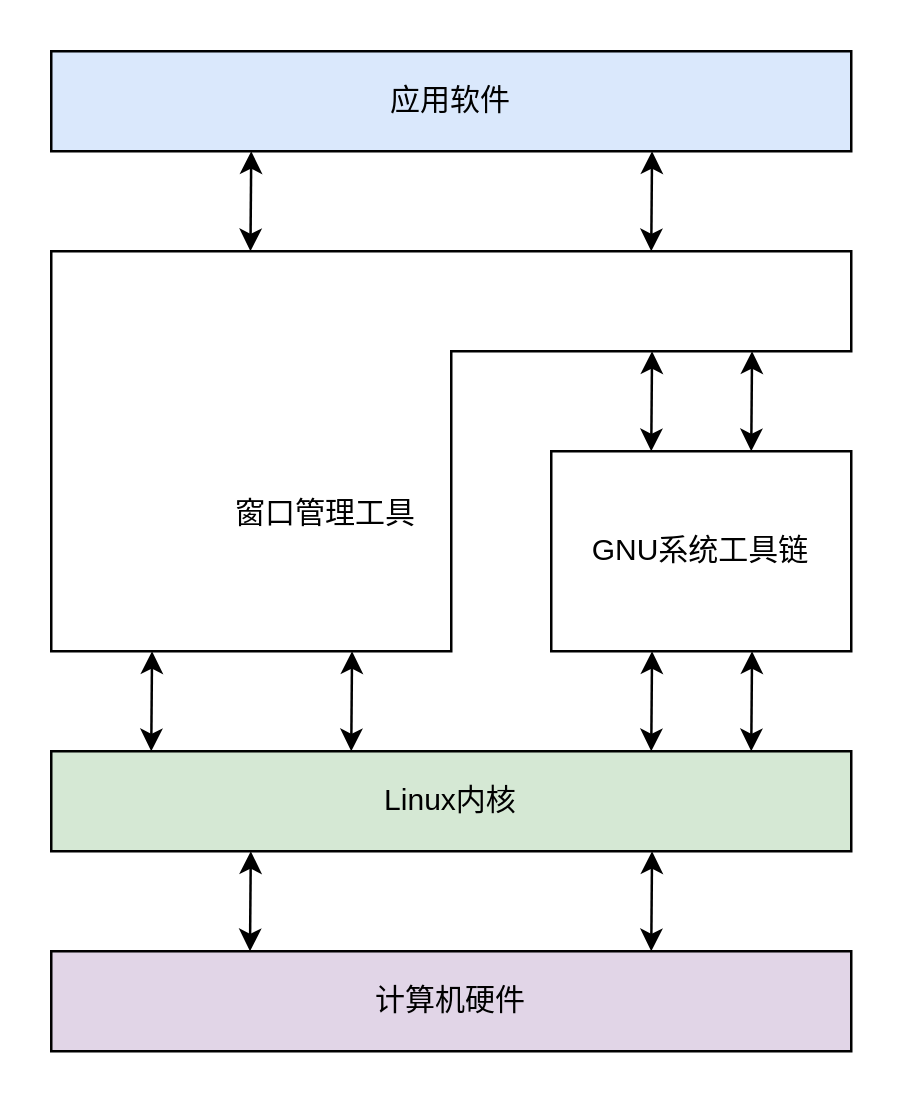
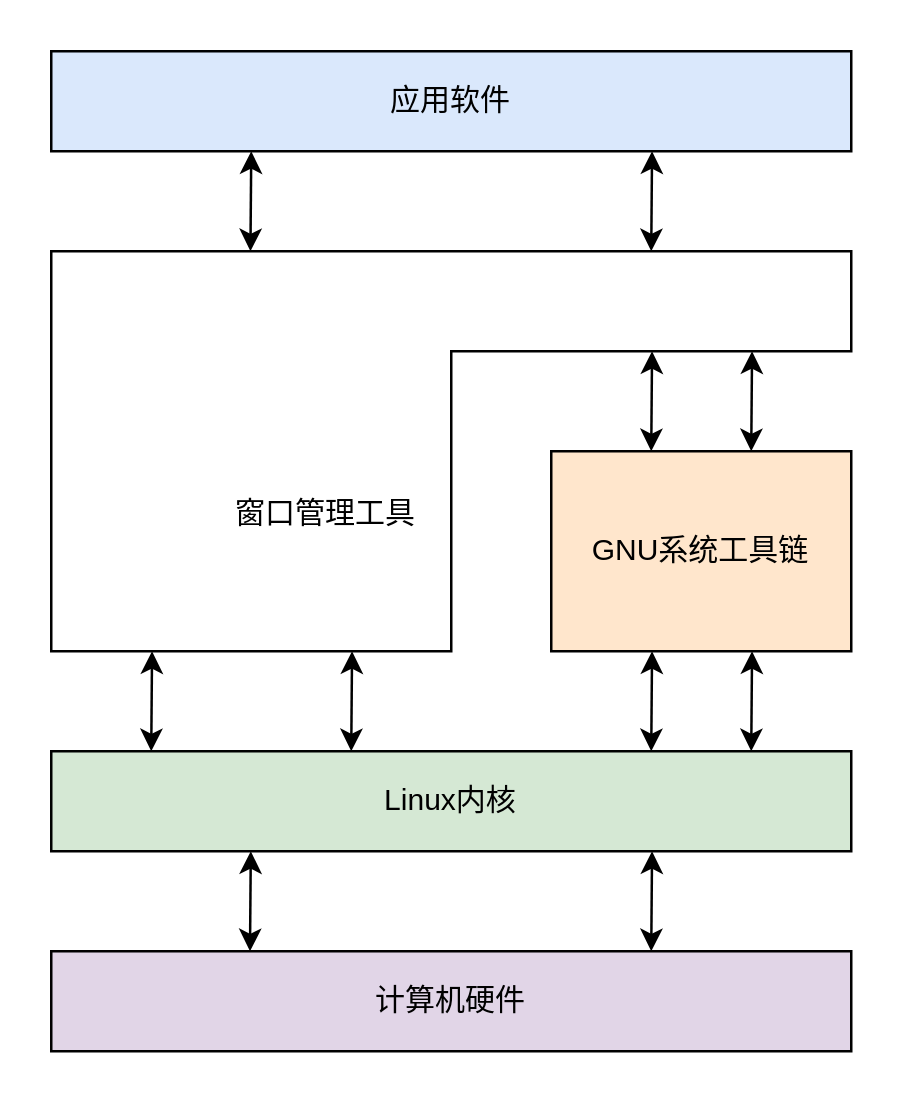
- <mxCell id="4" value="GNU系统工具链" style="rounded=0;whiteSpace=wrap;html=1;" parent="1" vertex="1"><mxGeometry x="220" y="180" width="120" height="80" as="geometry" /></mxCell>
+ <mxCell id="4" value="GNU系统工具链" style="rounded=0;whiteSpace=wrap;html=1;fillColor=#ffe6cc;" parent="1" vertex="1"><mxGeometry x="220" y="180" width="120" height="80" as="geometry" /></mxCell>
